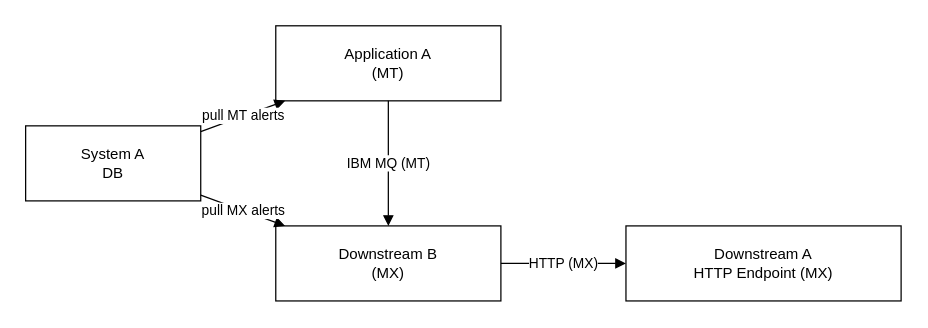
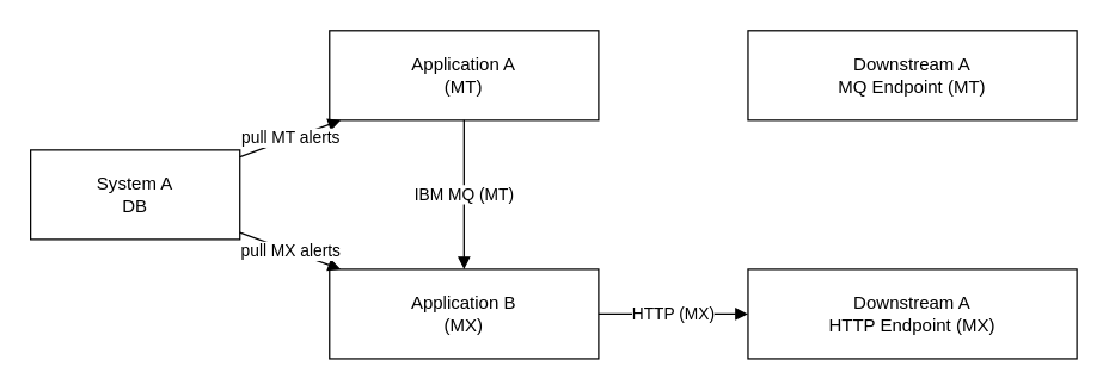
+ <mxCell id="5" value="Downstream A&#10;MQ Endpoint (MT)" style="shape=rectangle;whiteSpace=wrap;html=1;" vertex="1" parent="1"><mxGeometry x="500" y="20" width="220" height="60" as="geometry" /></mxCell>
- <mxCell id="4" value="Downstream B&#10;(MX)" style="shape=rectangle;whiteSpace=wrap;html=1;" vertex="1" parent="1"><mxGeometry x="220" y="180" width="180" height="60" as="geometry" /></mxCell>
+ <mxCell id="4" value="Application B&#10;(MX)" style="shape=rectangle;whiteSpace=wrap;html=1;" vertex="1" parent="1"><mxGeometry x="220" y="180" width="180" height="60" as="geometry" /></mxCell>
